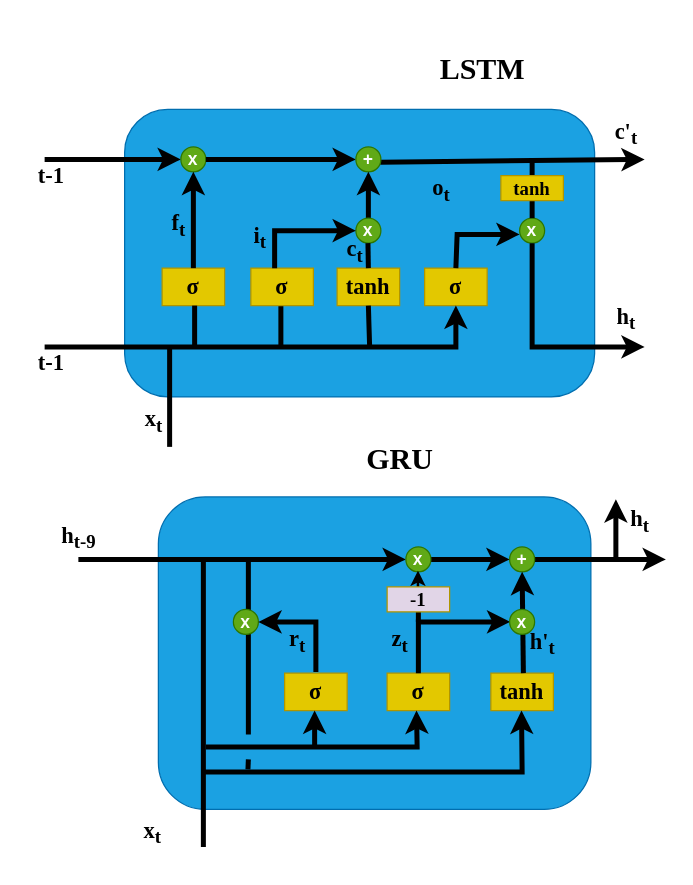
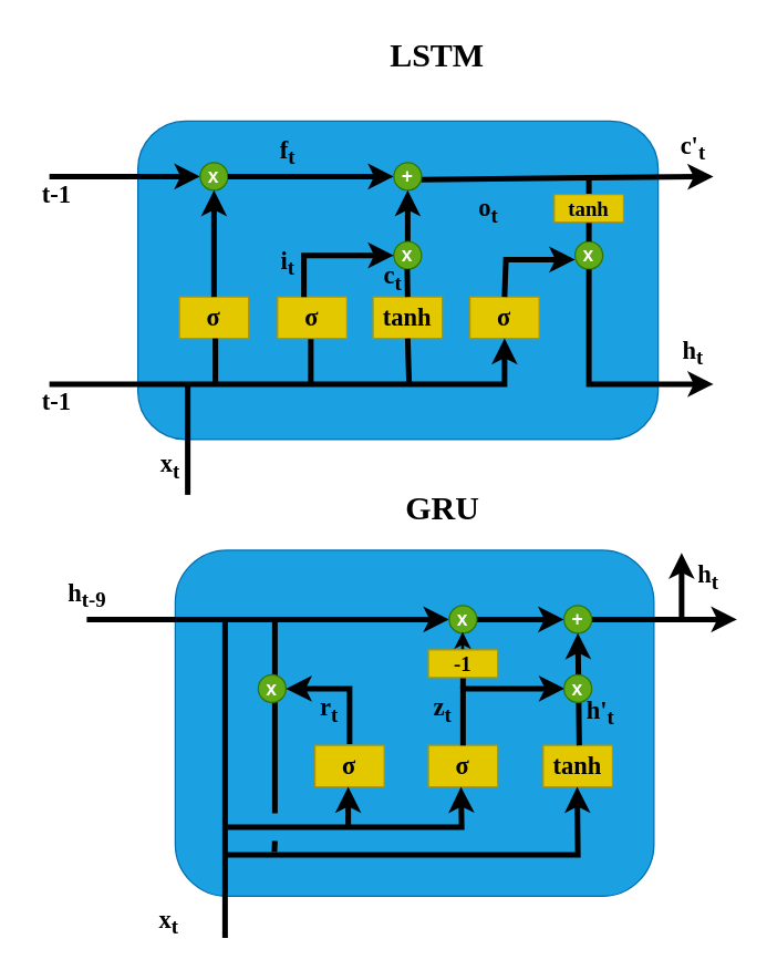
- <mxCell id="66" value="&lt;font size=&quot;1&quot; face=&quot;Times New Roman&quot;&gt;&lt;b style=&quot;font-size: 24px;&quot;&gt;LSTM&lt;/b&gt;&lt;/font&gt;" style="text;html=1;align=center;verticalAlign=middle;resizable=0;points=[];autosize=1;strokeColor=none;fillColor=none;" vertex="1" parent="1"><mxGeometry x="340" y="35" width="90" height="40" as="geometry" /></mxCell>
+ <mxCell id="66" value="&lt;font size=&quot;1&quot; face=&quot;Times New Roman&quot;&gt;&lt;b style=&quot;font-size: 24px;&quot;&gt;LSTM&lt;/b&gt;&lt;/font&gt;" style="text;html=1;align=center;verticalAlign=middle;resizable=0;points=[];autosize=1;strokeColor=none;fillColor=none;" vertex="1" parent="1"><mxGeometry x="270" y="20" width="90" height="40" as="geometry" /></mxCell>
- <mxCell id="29" value="&lt;font style=&quot;font-size: 18px;&quot; face=&quot;Times New Roman&quot;&gt;&lt;span&gt;f&lt;sub&gt;t&lt;/sub&gt;&lt;/span&gt;&lt;/font&gt;" style="text;html=1;align=center;verticalAlign=middle;resizable=0;points=[];autosize=1;strokeColor=none;fillColor=none;fontStyle=1" vertex="1" parent="1"><mxGeometry x="127" y="160" width="30" height="40" as="geometry" /></mxCell>
+ <mxCell id="29" value="&lt;font style=&quot;font-size: 18px;&quot; face=&quot;Times New Roman&quot;&gt;&lt;span&gt;f&lt;sub&gt;t&lt;/sub&gt;&lt;/span&gt;&lt;/font&gt;" style="text;html=1;align=center;verticalAlign=middle;resizable=0;points=[];autosize=1;strokeColor=none;fillColor=none;fontStyle=1" vertex="1" parent="1"><mxGeometry x="192" y="90" width="30" height="40" as="geometry" /></mxCell>
- <mxCell id="60" value="&lt;font size=&quot;1&quot; style=&quot;&quot; face=&quot;Times New Roman&quot;&gt;&lt;span style=&quot;font-size: 15px;&quot;&gt;-1&lt;/span&gt;&lt;/font&gt;" style="rounded=0;whiteSpace=wrap;html=1;fontStyle=1;fillColor=#e1d5e7;fontColor=#000000;strokeColor=#B09500;" vertex="1" parent="1"><mxGeometry x="309" y="469" width="50" height="20" as="geometry" /></mxCell>
+ <mxCell id="60" value="&lt;font size=&quot;1&quot; style=&quot;&quot; face=&quot;Times New Roman&quot;&gt;&lt;span style=&quot;font-size: 15px;&quot;&gt;-1&lt;/span&gt;&lt;/font&gt;" style="rounded=0;whiteSpace=wrap;html=1;fontStyle=1;fillColor=#e3c800;fontColor=#000000;strokeColor=#B09500;" vertex="1" parent="1"><mxGeometry x="309" y="469" width="50" height="20" as="geometry" /></mxCell>
